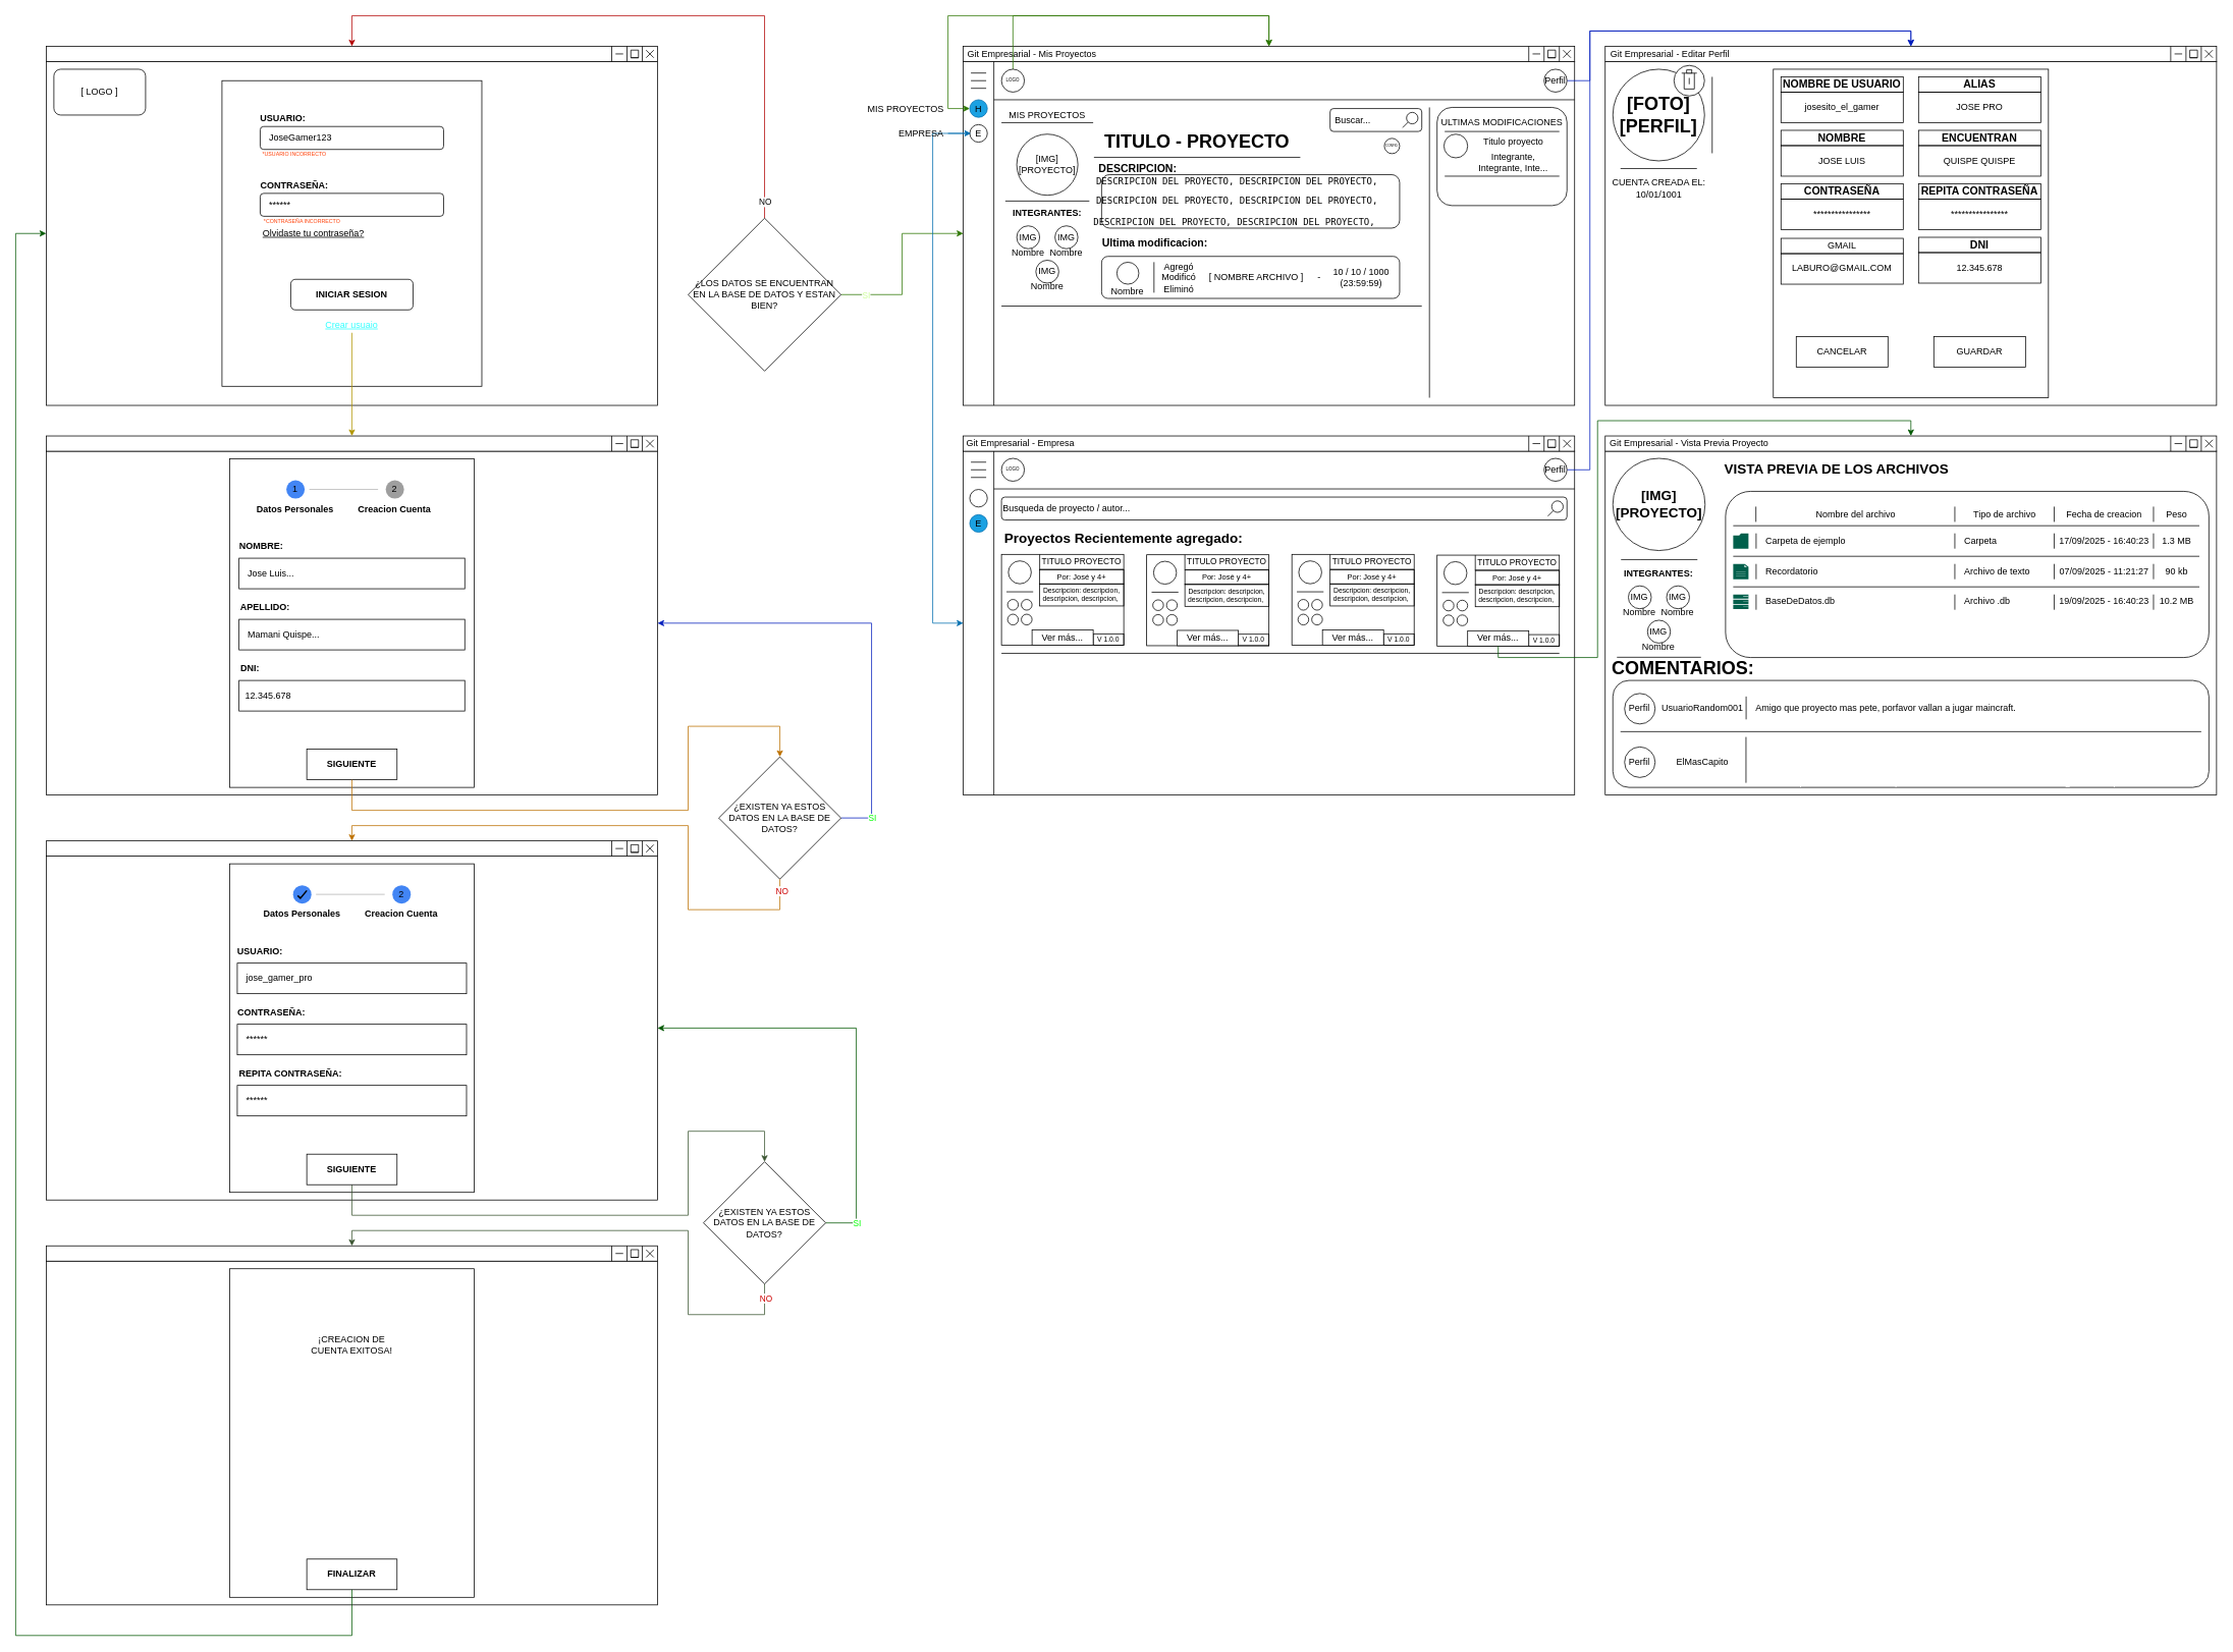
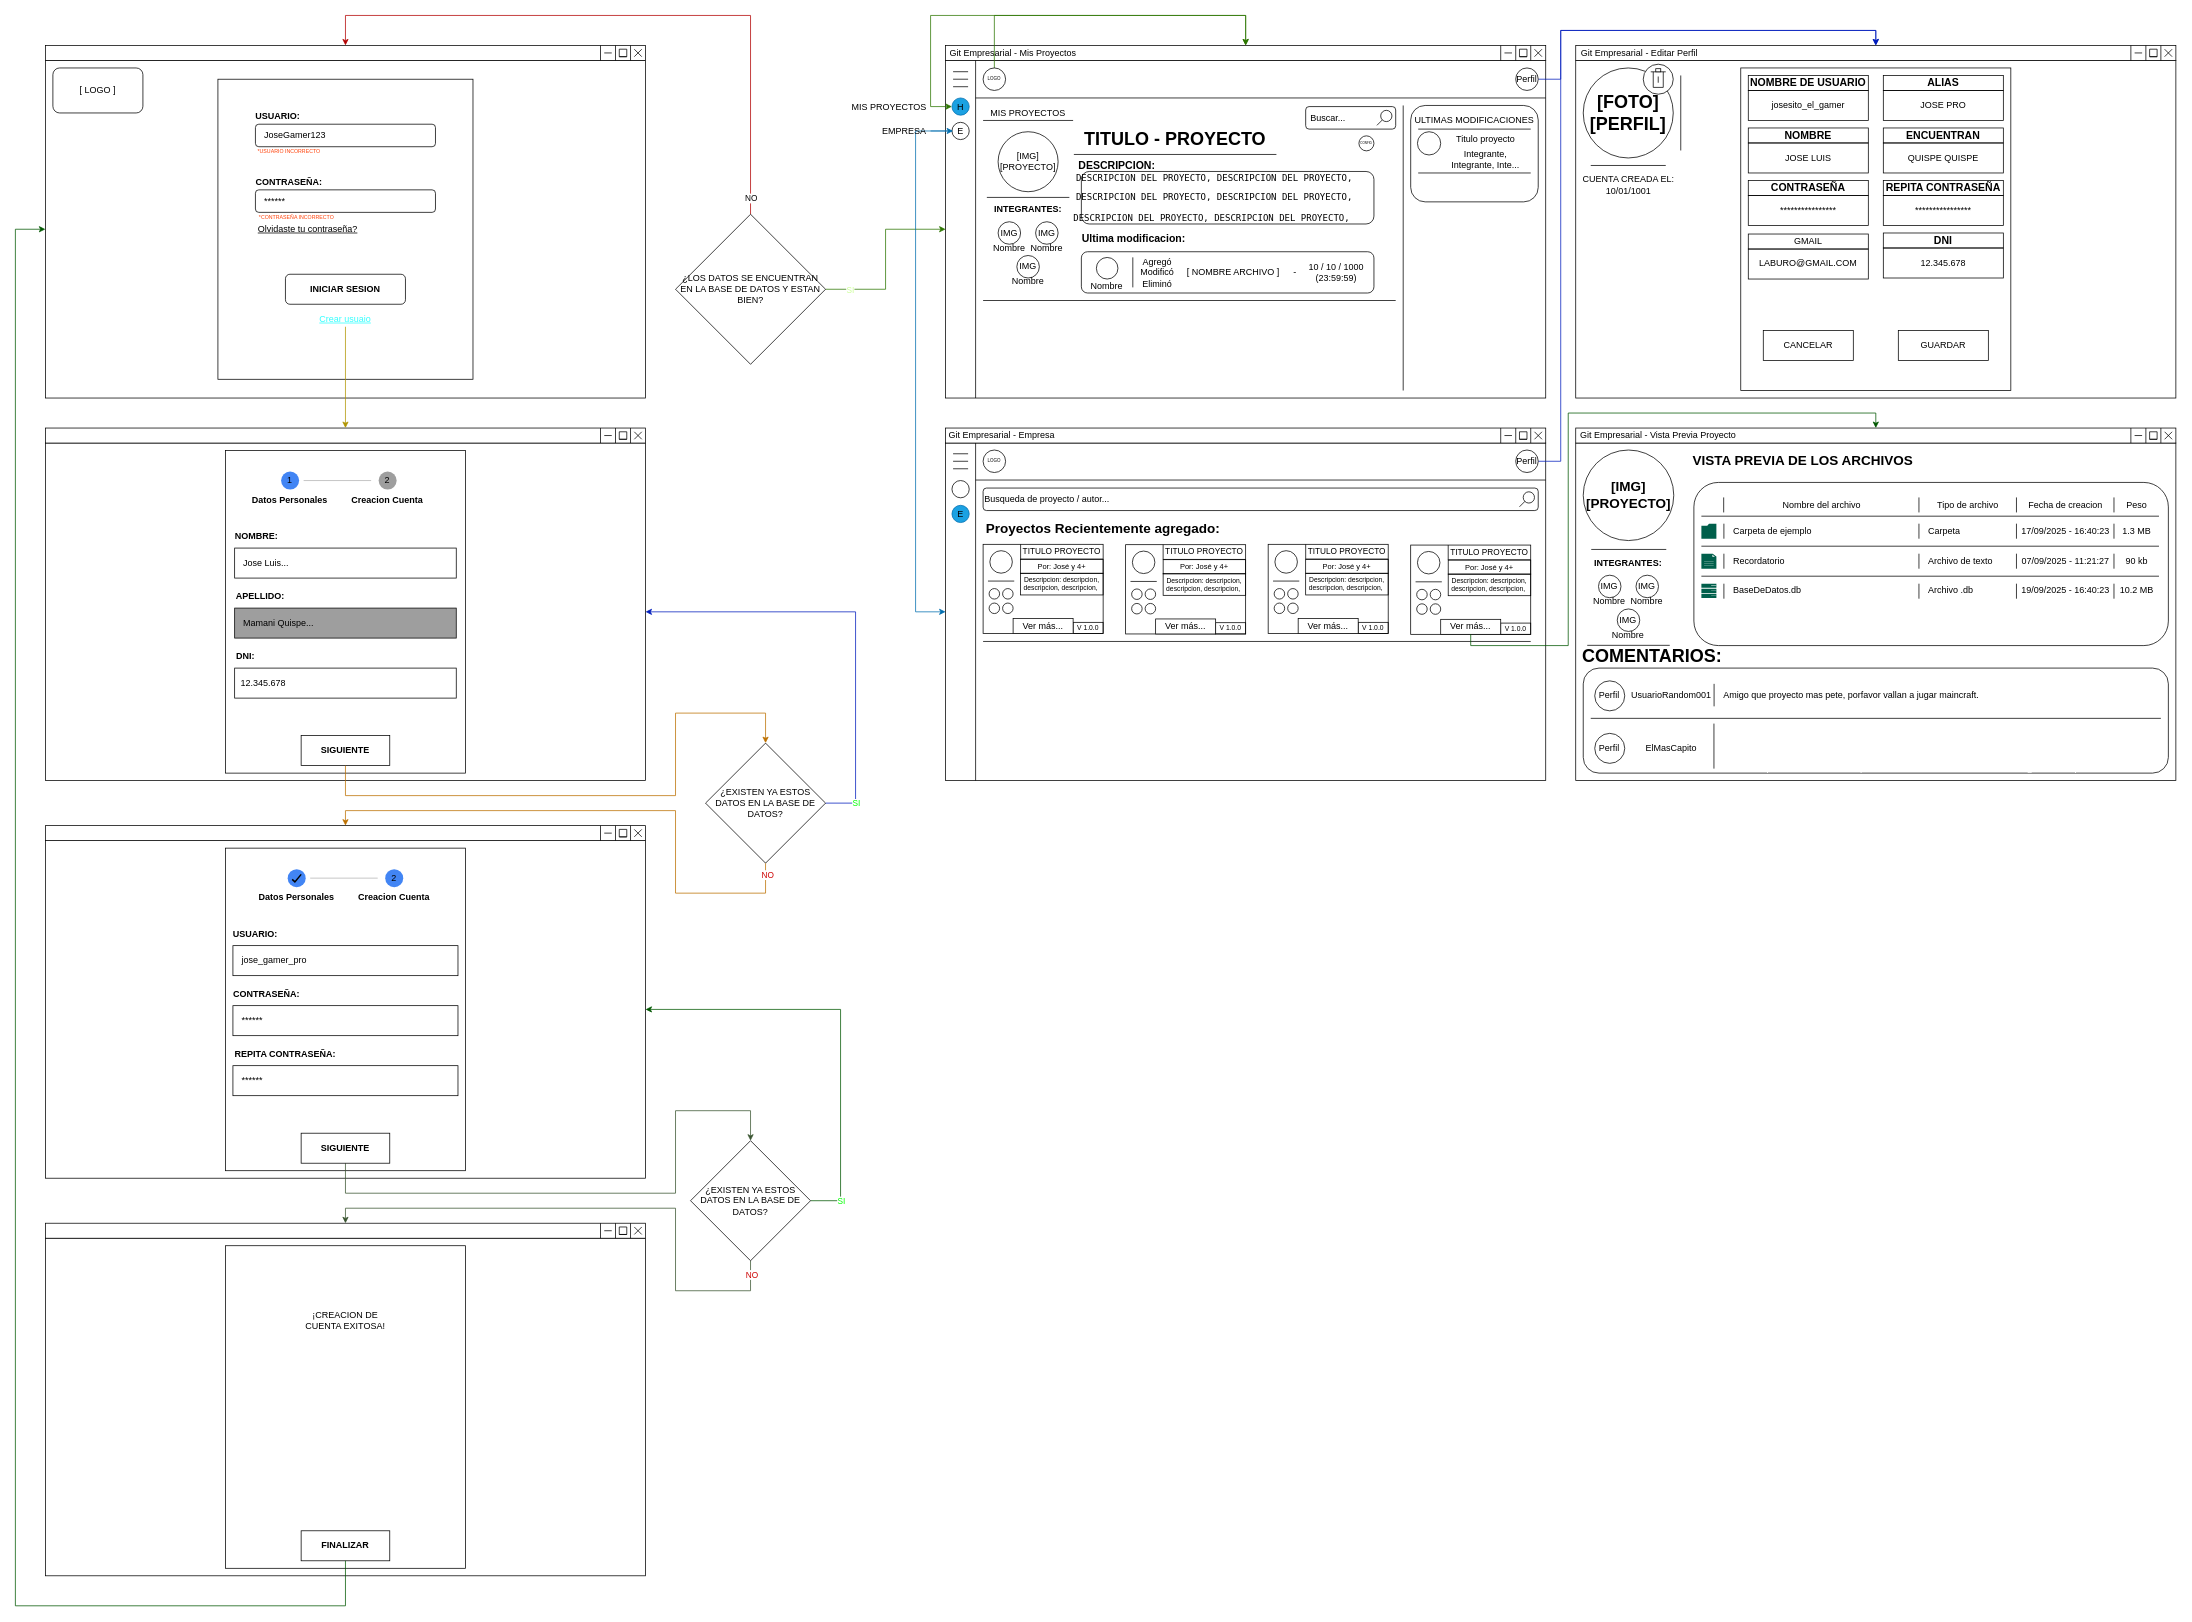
- <mxCell id="68" value="&amp;nbsp; &amp;nbsp;Mamani Quispe..." style="rounded=0;whiteSpace=wrap;html=1;align=left;" parent="64" vertex="1"><mxGeometry x="12.308" y="210" width="295.385" height="40" as="geometry" /></mxCell>
+ <mxCell id="68" value="&amp;nbsp; &amp;nbsp;Mamani Quispe..." style="rounded=0;whiteSpace=wrap;html=1;align=left;fillColor=#9e9e9e;" parent="64" vertex="1"><mxGeometry x="12.308" y="210" width="295.385" height="40" as="geometry" /></mxCell>
